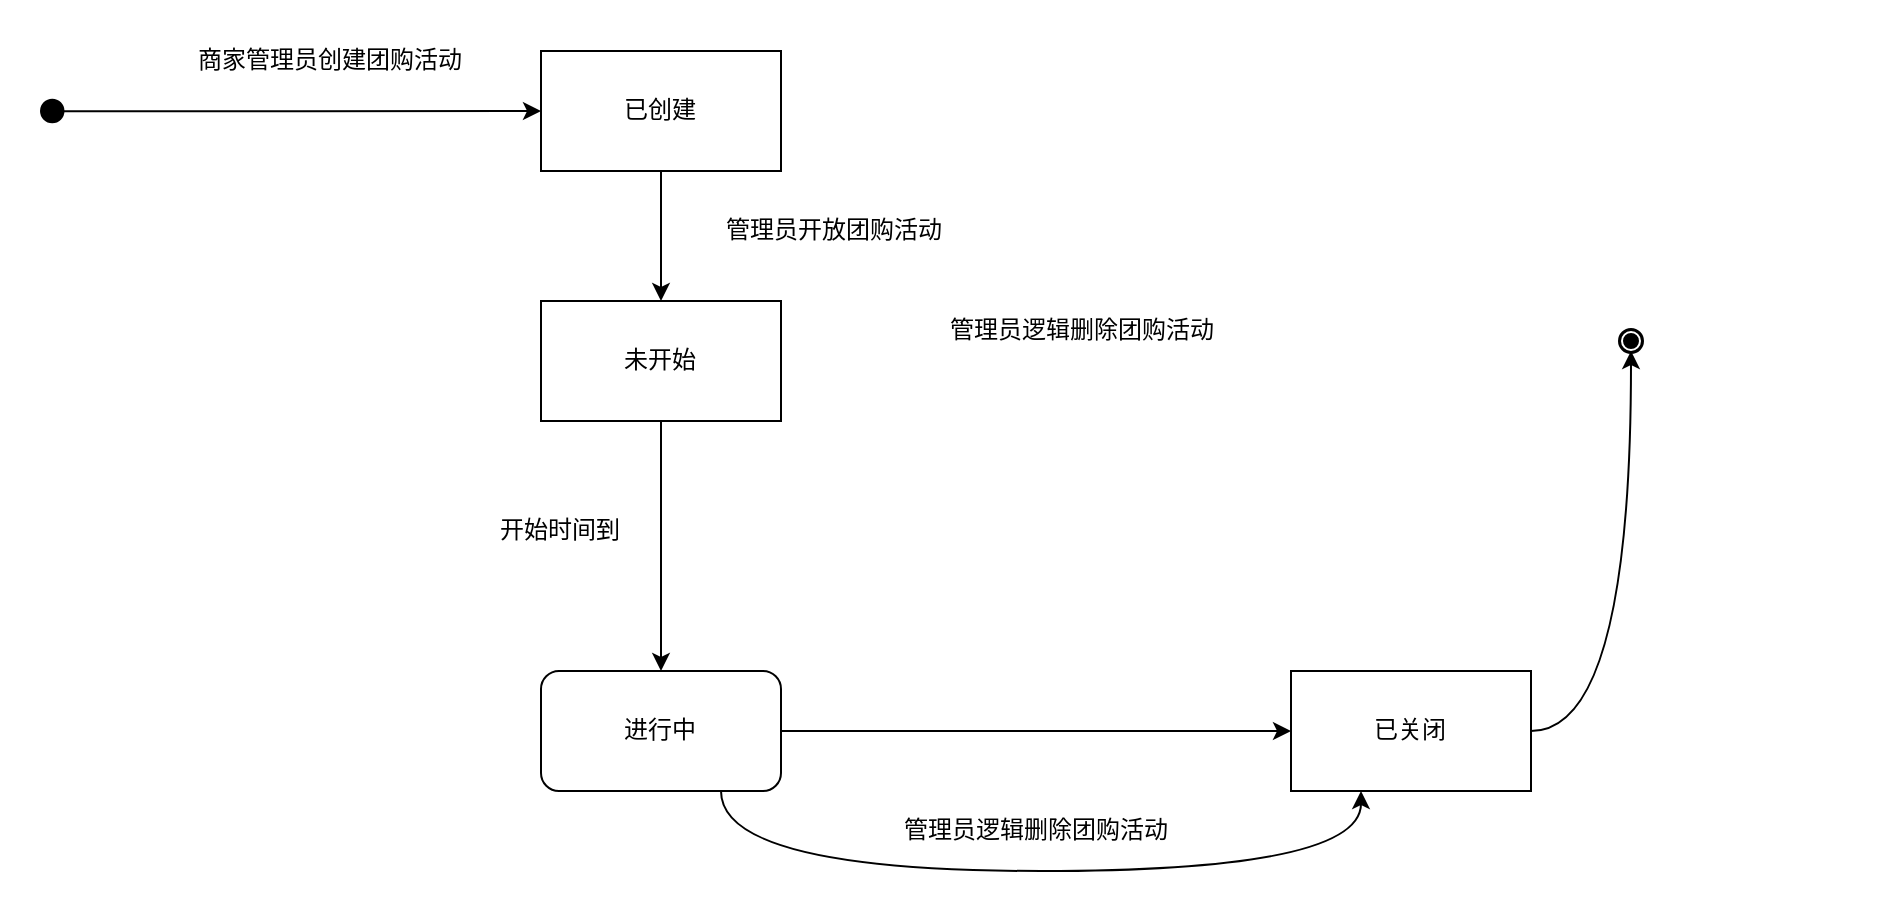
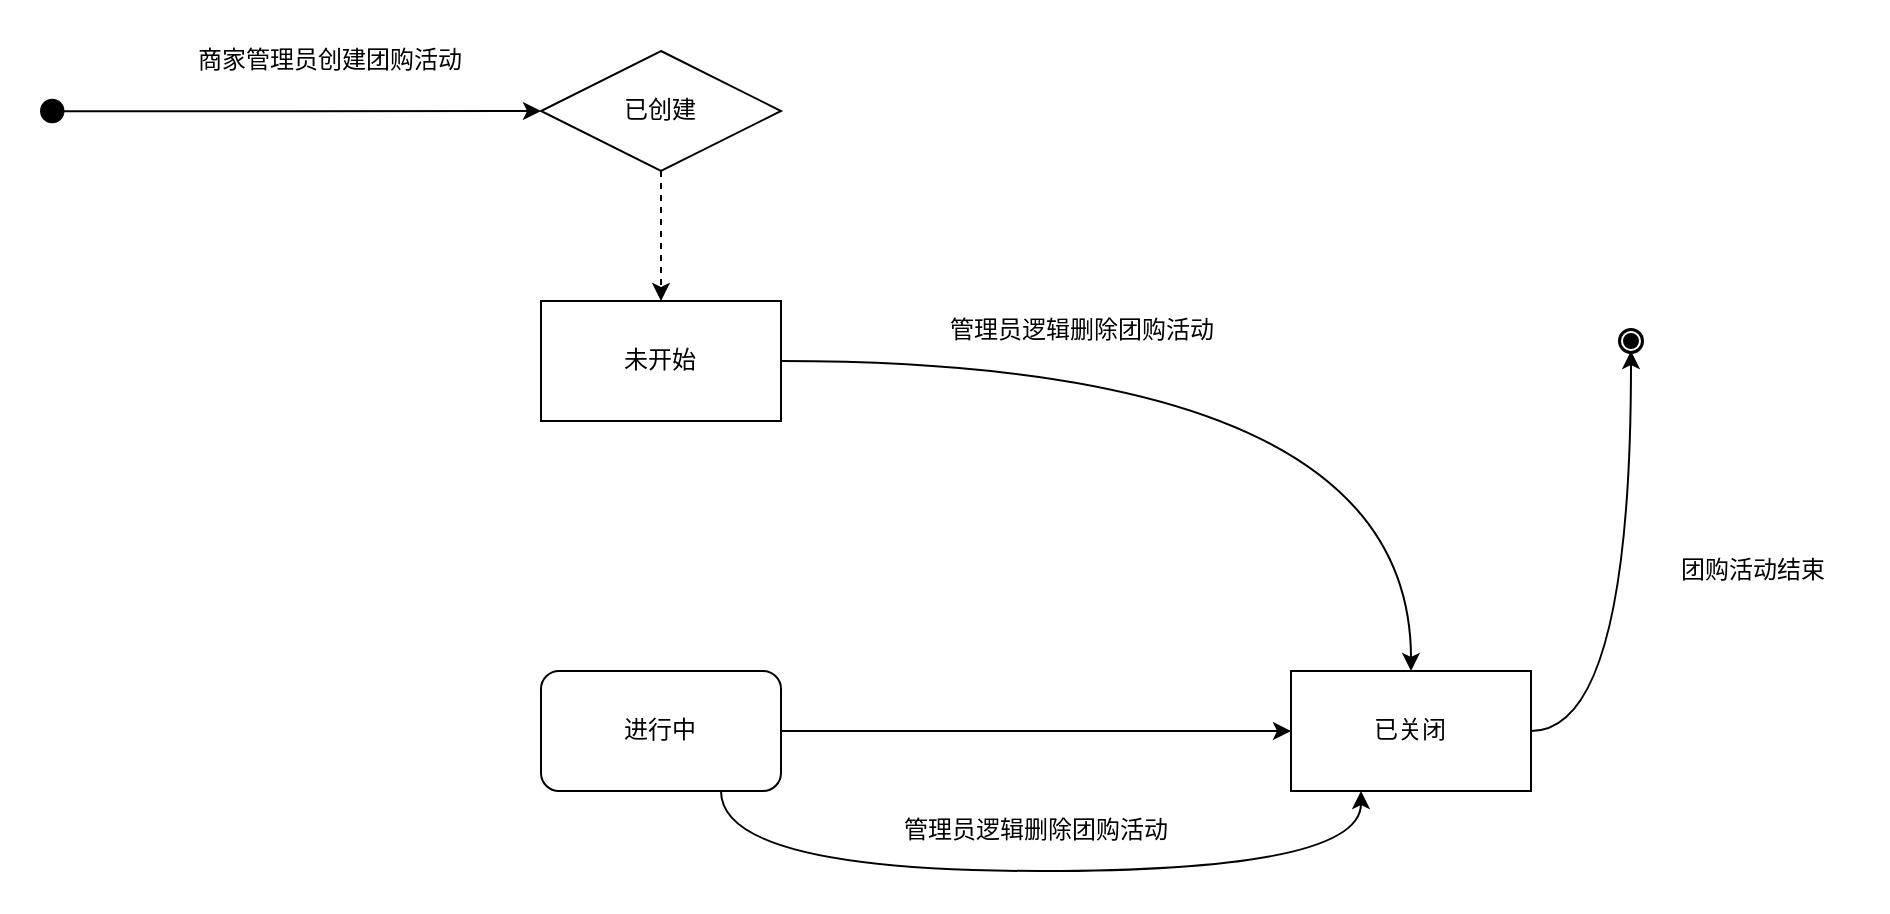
- <mxCell id="19" value="已创建" style="rounded=0;whiteSpace=wrap;html=1;" vertex="1" parent="1"><mxGeometry x="270" y="25" width="120" height="60" as="geometry" /></mxCell>
+ <mxCell id="19" value="已创建" style="rhombus;whiteSpace=wrap;html=1;" vertex="1" parent="1"><mxGeometry x="270" y="25" width="120" height="60" as="geometry" /></mxCell>
- <mxCell id="18" style="edgeStyle=orthogonalEdgeStyle;rounded=0;orthogonalLoop=1;jettySize=auto;html=1;" edge="1" parent="1" source="19" target="7"><mxGeometry relative="1" as="geometry" /></mxCell>
+ <mxCell id="18" style="edgeStyle=orthogonalEdgeStyle;rounded=0;orthogonalLoop=1;jettySize=auto;html=1;dashed=1;" edge="1" parent="1" source="19" target="7"><mxGeometry relative="1" as="geometry" /></mxCell>
- <mxCell id="20" value="管理员开放团购活动" style="text;html=1;strokeColor=none;fillColor=none;align=center;verticalAlign=middle;whiteSpace=wrap;rounded=0;" vertex="1" parent="1"><mxGeometry x="344" y="105" width="146" height="20" as="geometry" /></mxCell>
+ <mxCell id="6" style="edgeStyle=orthogonalEdgeStyle;rounded=0;orthogonalLoop=1;jettySize=auto;html=1;curved=1;" edge="1" parent="1" source="7" target="9"><mxGeometry relative="1" as="geometry" /></mxCell>
- <mxCell id="14" value="开始时间到" style="text;html=1;strokeColor=none;fillColor=none;align=center;verticalAlign=middle;whiteSpace=wrap;rounded=0;shadow=0;" vertex="1" parent="1"><mxGeometry x="240" y="255" width="80" height="20" as="geometry" /></mxCell>
- <mxCell id="5" style="edgeStyle=orthogonalEdgeStyle;rounded=0;orthogonalLoop=1;jettySize=auto;html=1;" edge="1" parent="1" source="7" target="13"><mxGeometry relative="1" as="geometry" /></mxCell>
+ <mxCell id="16" value="团购活动结束" style="text;html=1;strokeColor=none;fillColor=none;align=center;verticalAlign=middle;whiteSpace=wrap;rounded=0;shadow=0;" vertex="1" parent="1"><mxGeometry x="830" y="275" width="93" height="20" as="geometry" /></mxCell>
